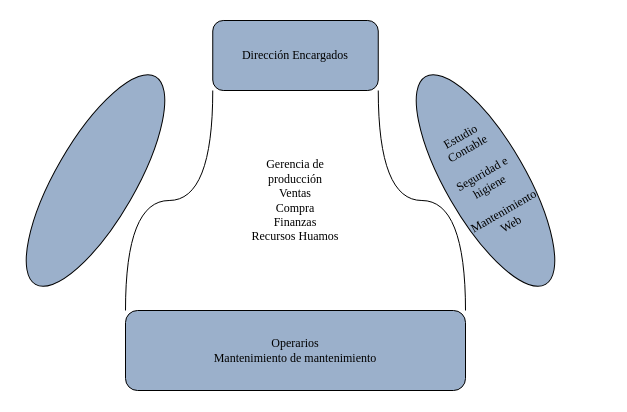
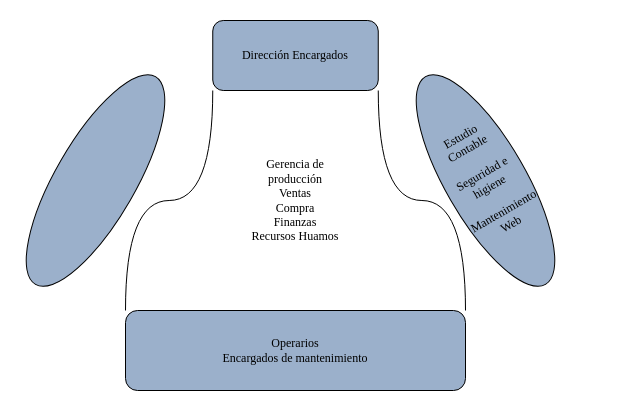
- <mxCell id="7" value="&lt;font face=&quot;Times New Roman&quot;&gt;Operarios&lt;br&gt;Mantenimiento de mantenimiento&lt;br&gt;&lt;/font&gt;" style="rounded=1;whiteSpace=wrap;html=1;fillColor=#9bb0cb;strokeColor=#000000;" vertex="1" parent="1"><mxGeometry x="90" y="310" width="340" height="80" as="geometry" /></mxCell>
+ <mxCell id="7" value="&lt;font face=&quot;Times New Roman&quot;&gt;Operarios&lt;br&gt;Encargados de mantenimiento&lt;br&gt;&lt;/font&gt;" style="rounded=1;whiteSpace=wrap;html=1;fillColor=#9bb0cb;strokeColor=#000000;" vertex="1" parent="1"><mxGeometry x="90" y="310" width="340" height="80" as="geometry" /></mxCell>
